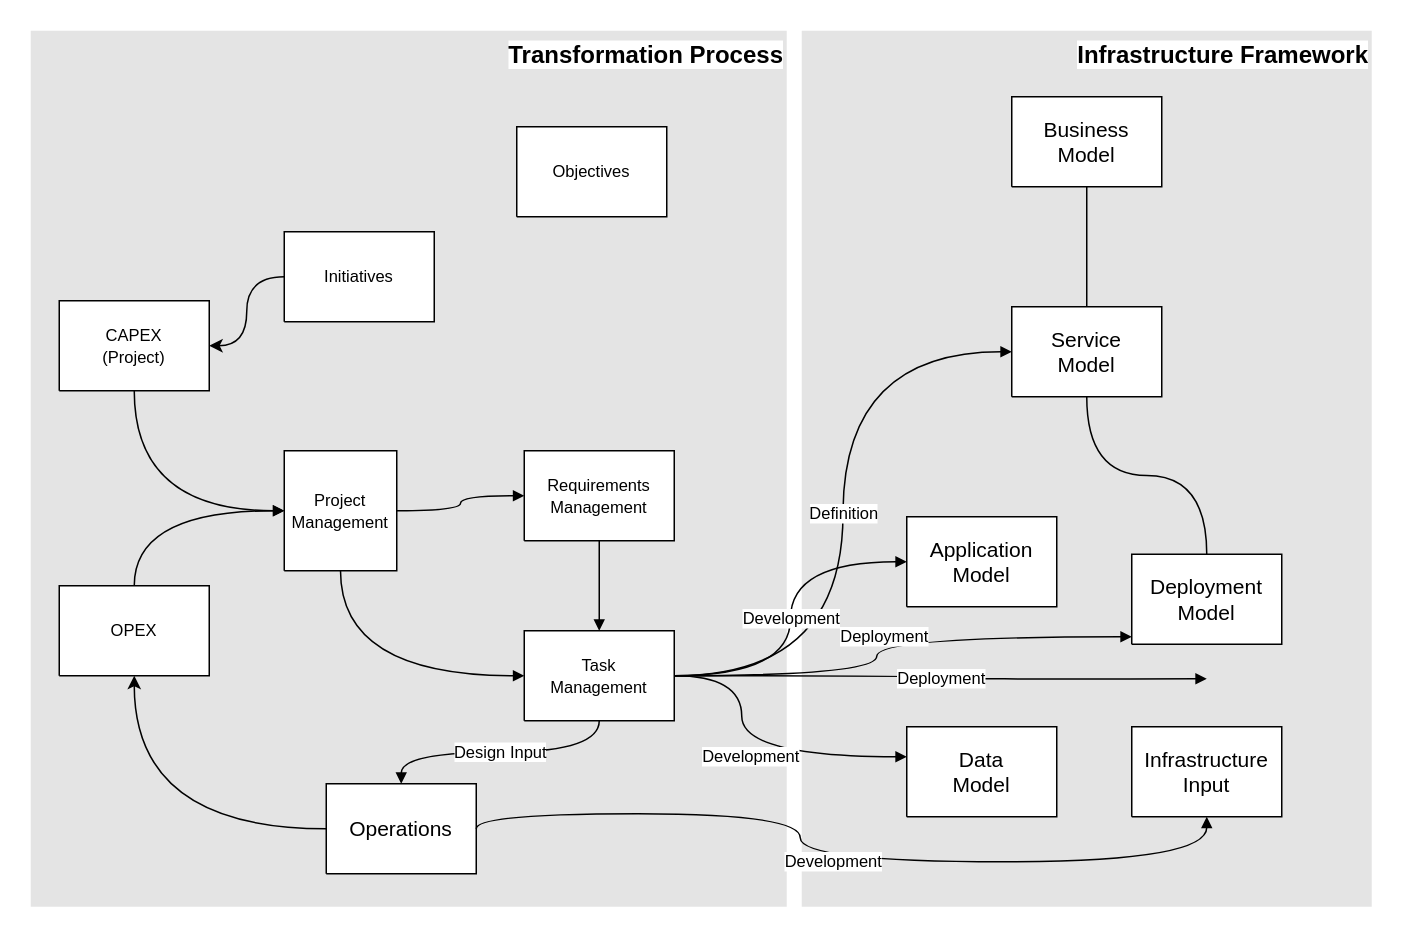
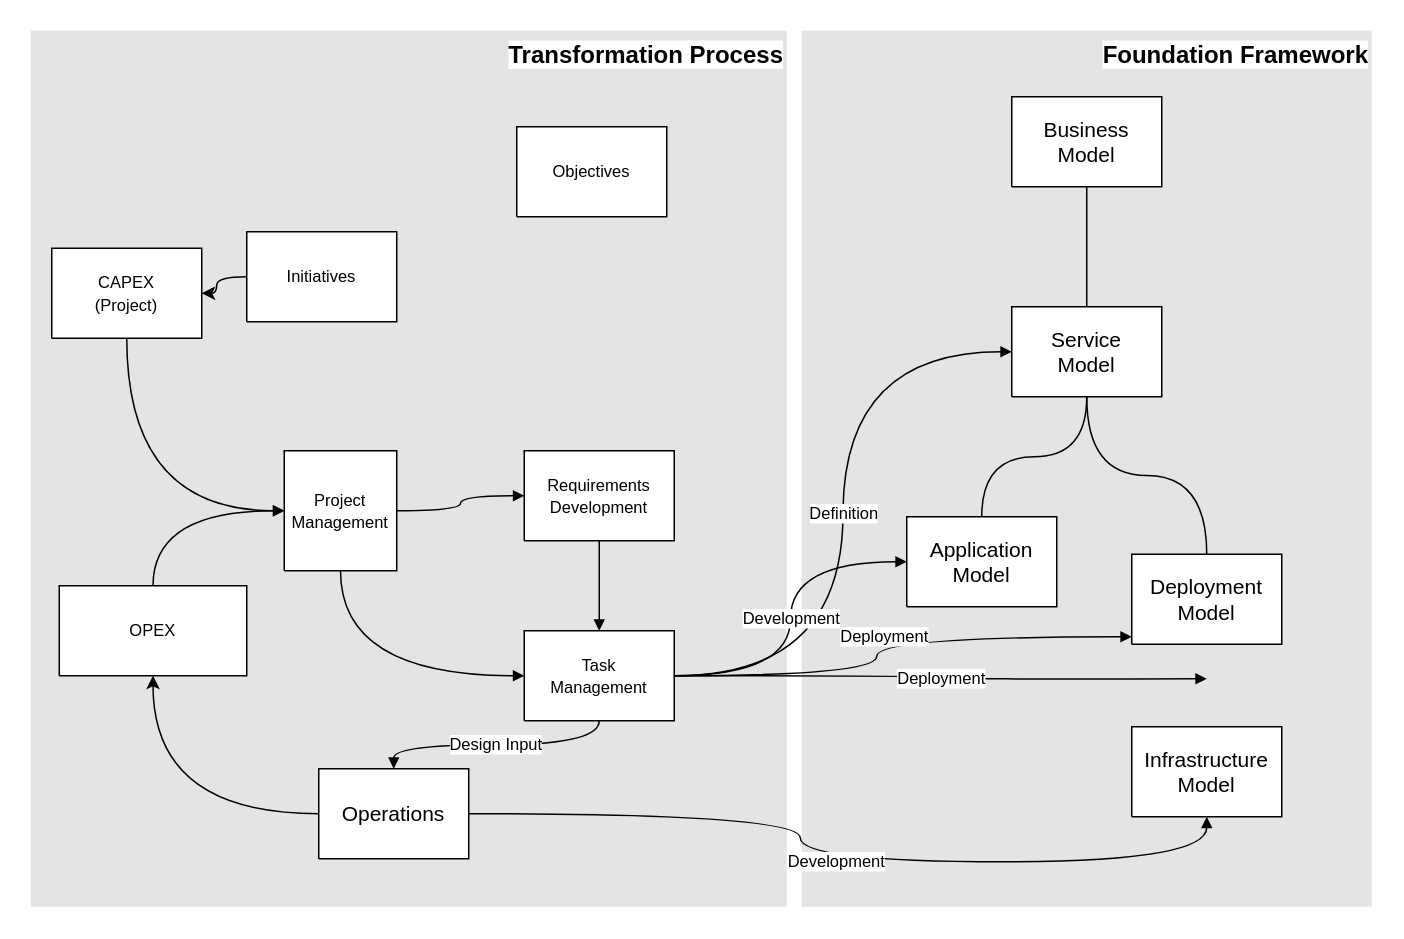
- <mxCell id="3" value="&lt;p style=&quot;margin-left: 0 ; margin-right: 0 ; margin-top: 0px ; margin-bottom: 0px ; text-indent: 0 ; direction: ltr&quot;&gt;&lt;font style=&quot;font-size: 16px ; font-family: &amp;#34;arial&amp;#34; ; color: #000000 ; direction: ltr ; letter-spacing: 0px ; line-height: 120% ; opacity: 1&quot;&gt;&lt;b&gt;Infrastructure Framework&lt;br&gt;&lt;/b&gt;&lt;/font&gt;&lt;/p&gt;" style="verticalAlign=top;align=right;vsdxID=5;fillColor=#d9d9d9;gradientColor=none;fillOpacity=70;shape=stencil(nZBLDoAgDERP0z3SIyjew0SURgSD+Lu9kMZoXLhwN9O+tukAlrNpJg1SzDH4QW/URgNYgZTkjA4UkwJUgGXng+6DX1zLfmoymdXo17xh5zmRJ6Q42BWCfc2oJfdAr+Yv+AP9Cb7OJ3H/2JG1HNGz/84klThPVCc=);strokeColor=none;labelBackgroundColor=#ffffff;rounded=0;html=1;whiteSpace=wrap;" parent="1" vertex="1"><mxGeometry x="534" y="20" width="380" height="584" as="geometry" /></mxCell>
+ <mxCell id="3" value="&lt;p style=&quot;margin-left: 0 ; margin-right: 0 ; margin-top: 0px ; margin-bottom: 0px ; text-indent: 0 ; direction: ltr&quot;&gt;&lt;font style=&quot;font-size: 16px ; font-family: &amp;#34;arial&amp;#34; ; color: #000000 ; direction: ltr ; letter-spacing: 0px ; line-height: 120% ; opacity: 1&quot;&gt;&lt;b&gt;Foundation Framework&lt;br&gt;&lt;/b&gt;&lt;/font&gt;&lt;/p&gt;" style="verticalAlign=top;align=right;vsdxID=5;fillColor=#d9d9d9;gradientColor=none;fillOpacity=70;shape=stencil(nZBLDoAgDERP0z3SIyjew0SURgSD+Lu9kMZoXLhwN9O+tukAlrNpJg1SzDH4QW/URgNYgZTkjA4UkwJUgGXng+6DX1zLfmoymdXo17xh5zmRJ6Q42BWCfc2oJfdAr+Yv+AP9Cb7OJ3H/2JG1HNGz/84klThPVCc=);strokeColor=none;labelBackgroundColor=#ffffff;rounded=0;html=1;whiteSpace=wrap;" parent="1" vertex="1"><mxGeometry x="534" y="20" width="380" height="584" as="geometry" /></mxCell>
- <mxCell id="19" value="&lt;font style=&quot;font-size: 11px ; font-family: &amp;#34;arial&amp;#34; ; color: #000000 ; direction: ltr ; letter-spacing: 0px ; line-height: 120% ; opacity: 1&quot;&gt;Initiatives&lt;br&gt;&lt;/font&gt;" style="verticalAlign=middle;align=center;vsdxID=1;fillColor=#FFFFFF;gradientColor=none;shape=stencil(nZBLDoAgDERP0z3SIyjew0SURgSD+Lu9kMZoXLhwN9O+tukAlrNpJg1SzDH4QW/URgNYgZTkjA4UkwJUgGXng+6DX1zLfmoymdXo17xh5zmRJ6Q42BWCfc2oJfdAr+Yv+AP9Cb7OJ3H/2JG1HNGz/84klThPVCc=);strokeColor=#000000;spacingTop=-1;spacingBottom=-1;spacingLeft=-1;spacingRight=-1;labelBackgroundColor=none;rounded=0;html=1;whiteSpace=wrap;" parent="1" vertex="1"><mxGeometry x="189" y="154" width="100" height="60" as="geometry" /></mxCell>
+ <mxCell id="19" value="&lt;font style=&quot;font-size: 11px ; font-family: &amp;#34;arial&amp;#34; ; color: #000000 ; direction: ltr ; letter-spacing: 0px ; line-height: 120% ; opacity: 1&quot;&gt;Initiatives&lt;br&gt;&lt;/font&gt;" style="verticalAlign=middle;align=center;vsdxID=1;fillColor=#FFFFFF;gradientColor=none;shape=stencil(nZBLDoAgDERP0z3SIyjew0SURgSD+Lu9kMZoXLhwN9O+tukAlrNpJg1SzDH4QW/URgNYgZTkjA4UkwJUgGXng+6DX1zLfmoymdXo17xh5zmRJ6Q42BWCfc2oJfdAr+Yv+AP9Cb7OJ3H/2JG1HNGz/84klThPVCc=);strokeColor=#000000;spacingTop=-1;spacingBottom=-1;spacingLeft=-1;spacingRight=-1;labelBackgroundColor=none;rounded=0;html=1;whiteSpace=wrap;" parent="1" vertex="1"><mxGeometry x="164" y="154" width="100" height="60" as="geometry" /></mxCell>
- <mxCell id="8" value="&lt;font style=&quot;font-size:11px;font-family:Arial;color:#000000;direction:ltr;letter-spacing:0px;line-height:120%;opacity:1&quot;&gt;CAPEX&lt;br/&gt;(Project)&lt;br/&gt;&lt;/font&gt;" style="verticalAlign=middle;align=center;vsdxID=10;fillColor=#FFFFFF;gradientColor=none;shape=stencil(nZBLDoAgDERP0z3SIyjew0SURgSD+Lu9kMZoXLhwN9O+tukAlrNpJg1SzDH4QW/URgNYgZTkjA4UkwJUgGXng+6DX1zLfmoymdXo17xh5zmRJ6Q42BWCfc2oJfdAr+Yv+AP9Cb7OJ3H/2JG1HNGz/84klThPVCc=);strokeColor=#000000;spacingTop=-1;spacingBottom=-1;spacingLeft=-1;spacingRight=-1;labelBackgroundColor=none;rounded=0;html=1;whiteSpace=wrap;" parent="1" vertex="1"><mxGeometry x="39" y="200" width="100" height="60" as="geometry" /></mxCell>
+ <mxCell id="8" value="&lt;font style=&quot;font-size:11px;font-family:Arial;color:#000000;direction:ltr;letter-spacing:0px;line-height:120%;opacity:1&quot;&gt;CAPEX&lt;br/&gt;(Project)&lt;br/&gt;&lt;/font&gt;" style="verticalAlign=middle;align=center;vsdxID=10;fillColor=#FFFFFF;gradientColor=none;shape=stencil(nZBLDoAgDERP0z3SIyjew0SURgSD+Lu9kMZoXLhwN9O+tukAlrNpJg1SzDH4QW/URgNYgZTkjA4UkwJUgGXng+6DX1zLfmoymdXo17xh5zmRJ6Q42BWCfc2oJfdAr+Yv+AP9Cb7OJ3H/2JG1HNGz/84klThPVCc=);strokeColor=#000000;spacingTop=-1;spacingBottom=-1;spacingLeft=-1;spacingRight=-1;labelBackgroundColor=none;rounded=0;html=1;whiteSpace=wrap;" parent="1" vertex="1"><mxGeometry x="34" y="165" width="100" height="60" as="geometry" /></mxCell>
+ <mxCell id="29" value="" style="vsdxID=21;edgeStyle=orthogonalEdgeStyle;startArrow=none;endArrow=none;startSize=5;endSize=5;strokeColor=#000000;spacingTop=0;spacingBottom=0;spacingLeft=0;spacingRight=0;verticalAlign=middle;html=1;labelBackgroundColor=#ffffff;rounded=0;exitX=0.5;exitY=0;exitDx=0;exitDy=0;exitPerimeter=0;curved=1;" parent="1" source="10" target="13" edge="1"><mxGeometry relative="1" as="geometry" /></mxCell>
- <mxCell id="6" value="&lt;font style=&quot;font-size:11px;font-family:Arial;color:#000000;direction:ltr;letter-spacing:0px;line-height:120%;opacity:1&quot;&gt;Requirements Management&lt;br/&gt;&lt;/font&gt;" style="verticalAlign=middle;align=center;vsdxID=3;fillColor=#FFFFFF;gradientColor=none;shape=stencil(nZBLDoAgDERP0z3SIyjew0SURgSD+Lu9kMZoXLhwN9O+tukAlrNpJg1SzDH4QW/URgNYgZTkjA4UkwJUgGXng+6DX1zLfmoymdXo17xh5zmRJ6Q42BWCfc2oJfdAr+Yv+AP9Cb7OJ3H/2JG1HNGz/84klThPVCc=);strokeColor=#000000;spacingTop=-1;spacingBottom=-1;spacingLeft=-1;spacingRight=-1;labelBackgroundColor=none;rounded=0;html=1;whiteSpace=wrap;" parent="1" vertex="1"><mxGeometry x="349" y="300" width="100" height="60" as="geometry" /></mxCell>
+ <mxCell id="6" value="&lt;font style=&quot;font-size:11px;font-family:Arial;color:#000000;direction:ltr;letter-spacing:0px;line-height:120%;opacity:1&quot;&gt;Requirements Development&lt;br/&gt;&lt;/font&gt;" style="verticalAlign=middle;align=center;vsdxID=3;fillColor=#FFFFFF;gradientColor=none;shape=stencil(nZBLDoAgDERP0z3SIyjew0SURgSD+Lu9kMZoXLhwN9O+tukAlrNpJg1SzDH4QW/URgNYgZTkjA4UkwJUgGXng+6DX1zLfmoymdXo17xh5zmRJ6Q42BWCfc2oJfdAr+Yv+AP9Cb7OJ3H/2JG1HNGz/84klThPVCc=);strokeColor=#000000;spacingTop=-1;spacingBottom=-1;spacingLeft=-1;spacingRight=-1;labelBackgroundColor=none;rounded=0;html=1;whiteSpace=wrap;" parent="1" vertex="1"><mxGeometry x="349" y="300" width="100" height="60" as="geometry" /></mxCell>
- <mxCell id="7" value="&lt;font style=&quot;font-size: 11px ; font-family: &amp;#34;arial&amp;#34; ; color: #000000 ; direction: ltr ; letter-spacing: 0px ; line-height: 120% ; opacity: 1&quot;&gt;OPEX&lt;br&gt;&lt;/font&gt;" style="verticalAlign=middle;align=center;vsdxID=9;fillColor=#FFFFFF;gradientColor=none;shape=stencil(nZBLDoAgDERP0z3SIyjew0SURgSD+Lu9kMZoXLhwN9O+tukAlrNpJg1SzDH4QW/URgNYgZTkjA4UkwJUgGXng+6DX1zLfmoymdXo17xh5zmRJ6Q42BWCfc2oJfdAr+Yv+AP9Cb7OJ3H/2JG1HNGz/84klThPVCc=);strokeColor=#000000;spacingTop=-1;spacingBottom=-1;spacingLeft=-1;spacingRight=-1;labelBackgroundColor=none;rounded=0;html=1;whiteSpace=wrap;" parent="1" vertex="1"><mxGeometry x="39" y="390" width="100" height="60" as="geometry" /></mxCell>
+ <mxCell id="7" value="&lt;font style=&quot;font-size: 11px ; font-family: &amp;#34;arial&amp;#34; ; color: #000000 ; direction: ltr ; letter-spacing: 0px ; line-height: 120% ; opacity: 1&quot;&gt;OPEX&lt;br&gt;&lt;/font&gt;" style="verticalAlign=middle;align=center;vsdxID=9;fillColor=#FFFFFF;gradientColor=none;shape=stencil(nZBLDoAgDERP0z3SIyjew0SURgSD+Lu9kMZoXLhwN9O+tukAlrNpJg1SzDH4QW/URgNYgZTkjA4UkwJUgGXng+6DX1zLfmoymdXo17xh5zmRJ6Q42BWCfc2oJfdAr+Yv+AP9Cb7OJ3H/2JG1HNGz/84klThPVCc=);strokeColor=#000000;spacingTop=-1;spacingBottom=-1;spacingLeft=-1;spacingRight=-1;labelBackgroundColor=none;rounded=0;html=1;whiteSpace=wrap;" parent="1" vertex="1"><mxGeometry x="39" y="390" width="125" height="60" as="geometry" /></mxCell>
- <mxCell id="33" value="&lt;font style=&quot;font-size:11px;font-family:Arial;color:#000000;direction:ltr;letter-spacing:0px;line-height:120%;opacity:1&quot;&gt;Development&lt;br/&gt;&lt;/font&gt;" style="vsdxID=36;edgeStyle=orthogonalEdgeStyle;startArrow=none;endArrow=block;startSize=5;endSize=5;strokeColor=#000000;spacingTop=0;spacingBottom=0;spacingLeft=0;spacingRight=0;verticalAlign=middle;html=1;labelBackgroundColor=#ffffff;rounded=0;align=center;exitX=1;exitY=0.5;exitDx=0;exitDy=0;exitPerimeter=0;curved=1;" parent="1" source="5" target="12" edge="1"><mxGeometry relative="1" as="geometry"><mxPoint x="444" y="674" as="targetPoint" /><Array as="points"><mxPoint x="494" y="450" /><mxPoint x="494" y="504" /></Array></mxGeometry></mxCell>
- <mxCell id="12" value="&lt;font style=&quot;font-size:14px;font-family:Arial;color:#000000;direction:ltr;letter-spacing:0px;line-height:120%;opacity:1&quot;&gt;Data&lt;br/&gt;Model&lt;br/&gt;&lt;/font&gt;" style="verticalAlign=middle;align=center;vsdxID=18;fillColor=#FFFFFF;gradientColor=none;shape=stencil(nZBLDoAgDERP0z3SIyjew0SURgSD+Lu9kMZoXLhwN9O+tukAlrNpJg1SzDH4QW/URgNYgZTkjA4UkwJUgGXng+6DX1zLfmoymdXo17xh5zmRJ6Q42BWCfc2oJfdAr+Yv+AP9Cb7OJ3H/2JG1HNGz/84klThPVCc=);strokeColor=#000000;spacingTop=-1;spacingBottom=-1;spacingLeft=-1;spacingRight=-1;labelBackgroundColor=none;rounded=0;html=1;whiteSpace=wrap;" parent="1" vertex="1"><mxGeometry x="604" y="484" width="100" height="60" as="geometry" /></mxCell>
- <mxCell id="9" value="&lt;font style=&quot;font-size:14px;font-family:Arial;color:#000000;direction:ltr;letter-spacing:0px;line-height:120%;opacity:1&quot;&gt;Infrastructure Input&lt;br/&gt;&lt;/font&gt;" style="verticalAlign=middle;align=center;vsdxID=15;fillColor=#FFFFFF;gradientColor=none;shape=stencil(nZBLDoAgDERP0z3SIyjew0SURgSD+Lu9kMZoXLhwN9O+tukAlrNpJg1SzDH4QW/URgNYgZTkjA4UkwJUgGXng+6DX1zLfmoymdXo17xh5zmRJ6Q42BWCfc2oJfdAr+Yv+AP9Cb7OJ3H/2JG1HNGz/84klThPVCc=);strokeColor=#000000;spacingTop=-1;spacingBottom=-1;spacingLeft=-1;spacingRight=-1;labelBackgroundColor=none;rounded=0;html=1;whiteSpace=wrap;" parent="1" vertex="1"><mxGeometry x="754" y="484" width="100" height="60" as="geometry" /></mxCell>
+ <mxCell id="9" value="&lt;font style=&quot;font-size:14px;font-family:Arial;color:#000000;direction:ltr;letter-spacing:0px;line-height:120%;opacity:1&quot;&gt;Infrastructure Model&lt;br/&gt;&lt;/font&gt;" style="verticalAlign=middle;align=center;vsdxID=15;fillColor=#FFFFFF;gradientColor=none;shape=stencil(nZBLDoAgDERP0z3SIyjew0SURgSD+Lu9kMZoXLhwN9O+tukAlrNpJg1SzDH4QW/URgNYgZTkjA4UkwJUgGXng+6DX1zLfmoymdXo17xh5zmRJ6Q42BWCfc2oJfdAr+Yv+AP9Cb7OJ3H/2JG1HNGz/84klThPVCc=);strokeColor=#000000;spacingTop=-1;spacingBottom=-1;spacingLeft=-1;spacingRight=-1;labelBackgroundColor=none;rounded=0;html=1;whiteSpace=wrap;" parent="1" vertex="1"><mxGeometry x="754" y="484" width="100" height="60" as="geometry" /></mxCell>
- <mxCell id="30" value="&lt;font style=&quot;font-size: 14px ; font-family: &amp;#34;arial&amp;#34; ; color: #000000 ; direction: ltr ; letter-spacing: 0px ; line-height: 120% ; opacity: 1&quot;&gt;Operations&lt;br&gt;&lt;/font&gt;" style="verticalAlign=middle;align=center;vsdxID=38;fillColor=#FFFFFF;gradientColor=none;shape=stencil(nZBLDoAgDERP0z3SIyjew0SURgSD+Lu9kMZoXLhwN9O+tukAlrNpJg1SzDH4QW/URgNYgZTkjA4UkwJUgGXng+6DX1zLfmoymdXo17xh5zmRJ6Q42BWCfc2oJfdAr+Yv+AP9Cb7OJ3H/2JG1HNGz/84klThPVCc=);strokeColor=#000000;spacingTop=-1;spacingBottom=-1;spacingLeft=-1;spacingRight=-1;labelBackgroundColor=none;rounded=0;html=1;whiteSpace=wrap;" parent="1" vertex="1"><mxGeometry x="217" y="522" width="100" height="60" as="geometry" /></mxCell>
+ <mxCell id="30" value="&lt;font style=&quot;font-size: 14px ; font-family: &amp;#34;arial&amp;#34; ; color: #000000 ; direction: ltr ; letter-spacing: 0px ; line-height: 120% ; opacity: 1&quot;&gt;Operations&lt;br&gt;&lt;/font&gt;" style="verticalAlign=middle;align=center;vsdxID=38;fillColor=#FFFFFF;gradientColor=none;shape=stencil(nZBLDoAgDERP0z3SIyjew0SURgSD+Lu9kMZoXLhwN9O+tukAlrNpJg1SzDH4QW/URgNYgZTkjA4UkwJUgGXng+6DX1zLfmoymdXo17xh5zmRJ6Q42BWCfc2oJfdAr+Yv+AP9Cb7OJ3H/2JG1HNGz/84klThPVCc=);strokeColor=#000000;spacingTop=-1;spacingBottom=-1;spacingLeft=-1;spacingRight=-1;labelBackgroundColor=none;rounded=0;html=1;whiteSpace=wrap;" parent="1" vertex="1"><mxGeometry x="212" y="512" width="100" height="60" as="geometry" /></mxCell>
